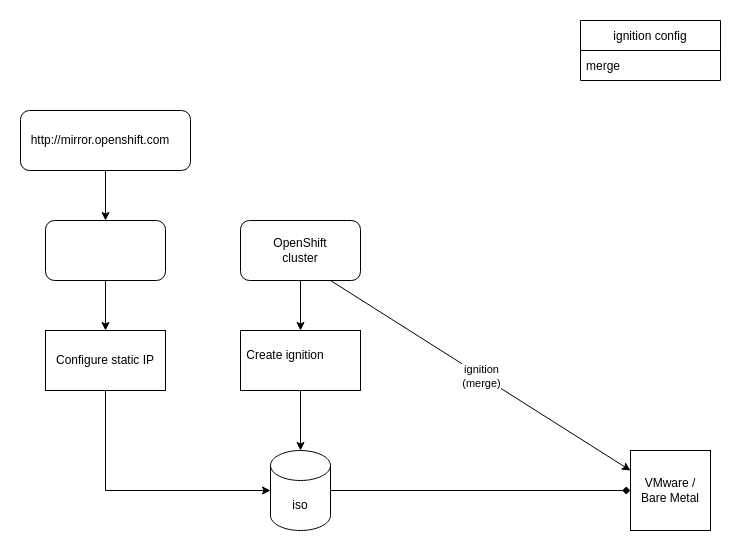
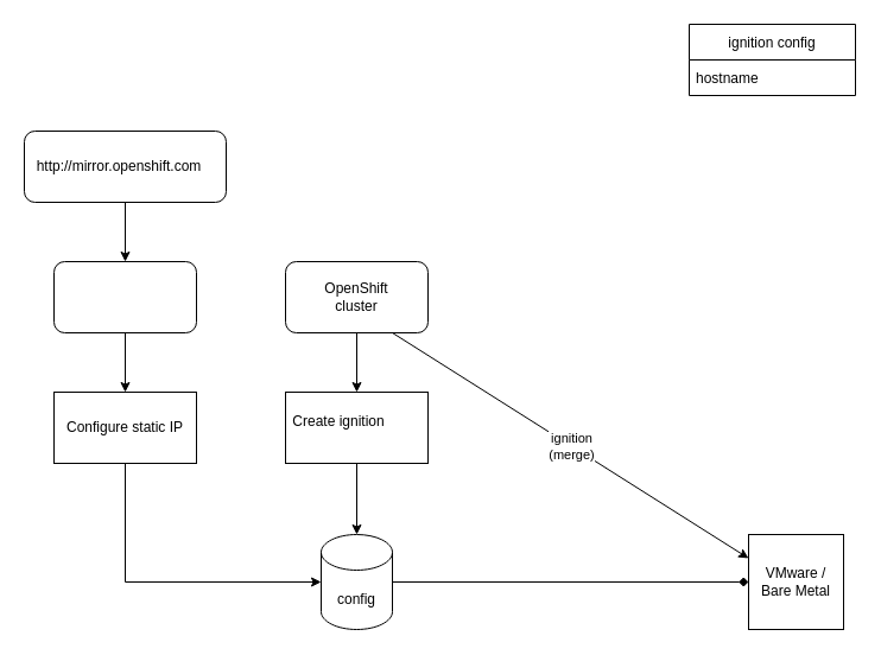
- <mxCell id="20" value="merge" style="text;strokeColor=none;fillColor=none;align=left;verticalAlign=middle;spacingLeft=4;spacingRight=4;overflow=hidden;points=[[0,0.5],[1,0.5]];portConstraint=eastwest;rotatable=0;" parent="19" vertex="1"><mxGeometry y="30" width="140" height="30" as="geometry" /></mxCell>
+ <mxCell id="20" value="hostname" style="text;strokeColor=none;fillColor=none;align=left;verticalAlign=middle;spacingLeft=4;spacingRight=4;overflow=hidden;points=[[0,0.5],[1,0.5]];portConstraint=eastwest;rotatable=0;" parent="19" vertex="1"><mxGeometry y="30" width="140" height="30" as="geometry" /></mxCell>
- <mxCell id="14" value="iso" style="text;html=1;strokeColor=none;fillColor=none;align=center;verticalAlign=middle;whiteSpace=wrap;rounded=0;" parent="1" vertex="1"><mxGeometry x="270" y="490" width="60" height="30" as="geometry" /></mxCell>
+ <mxCell id="14" value="config" style="text;html=1;strokeColor=none;fillColor=none;align=center;verticalAlign=middle;whiteSpace=wrap;rounded=0;" parent="1" vertex="1"><mxGeometry x="270" y="490" width="60" height="30" as="geometry" /></mxCell>
